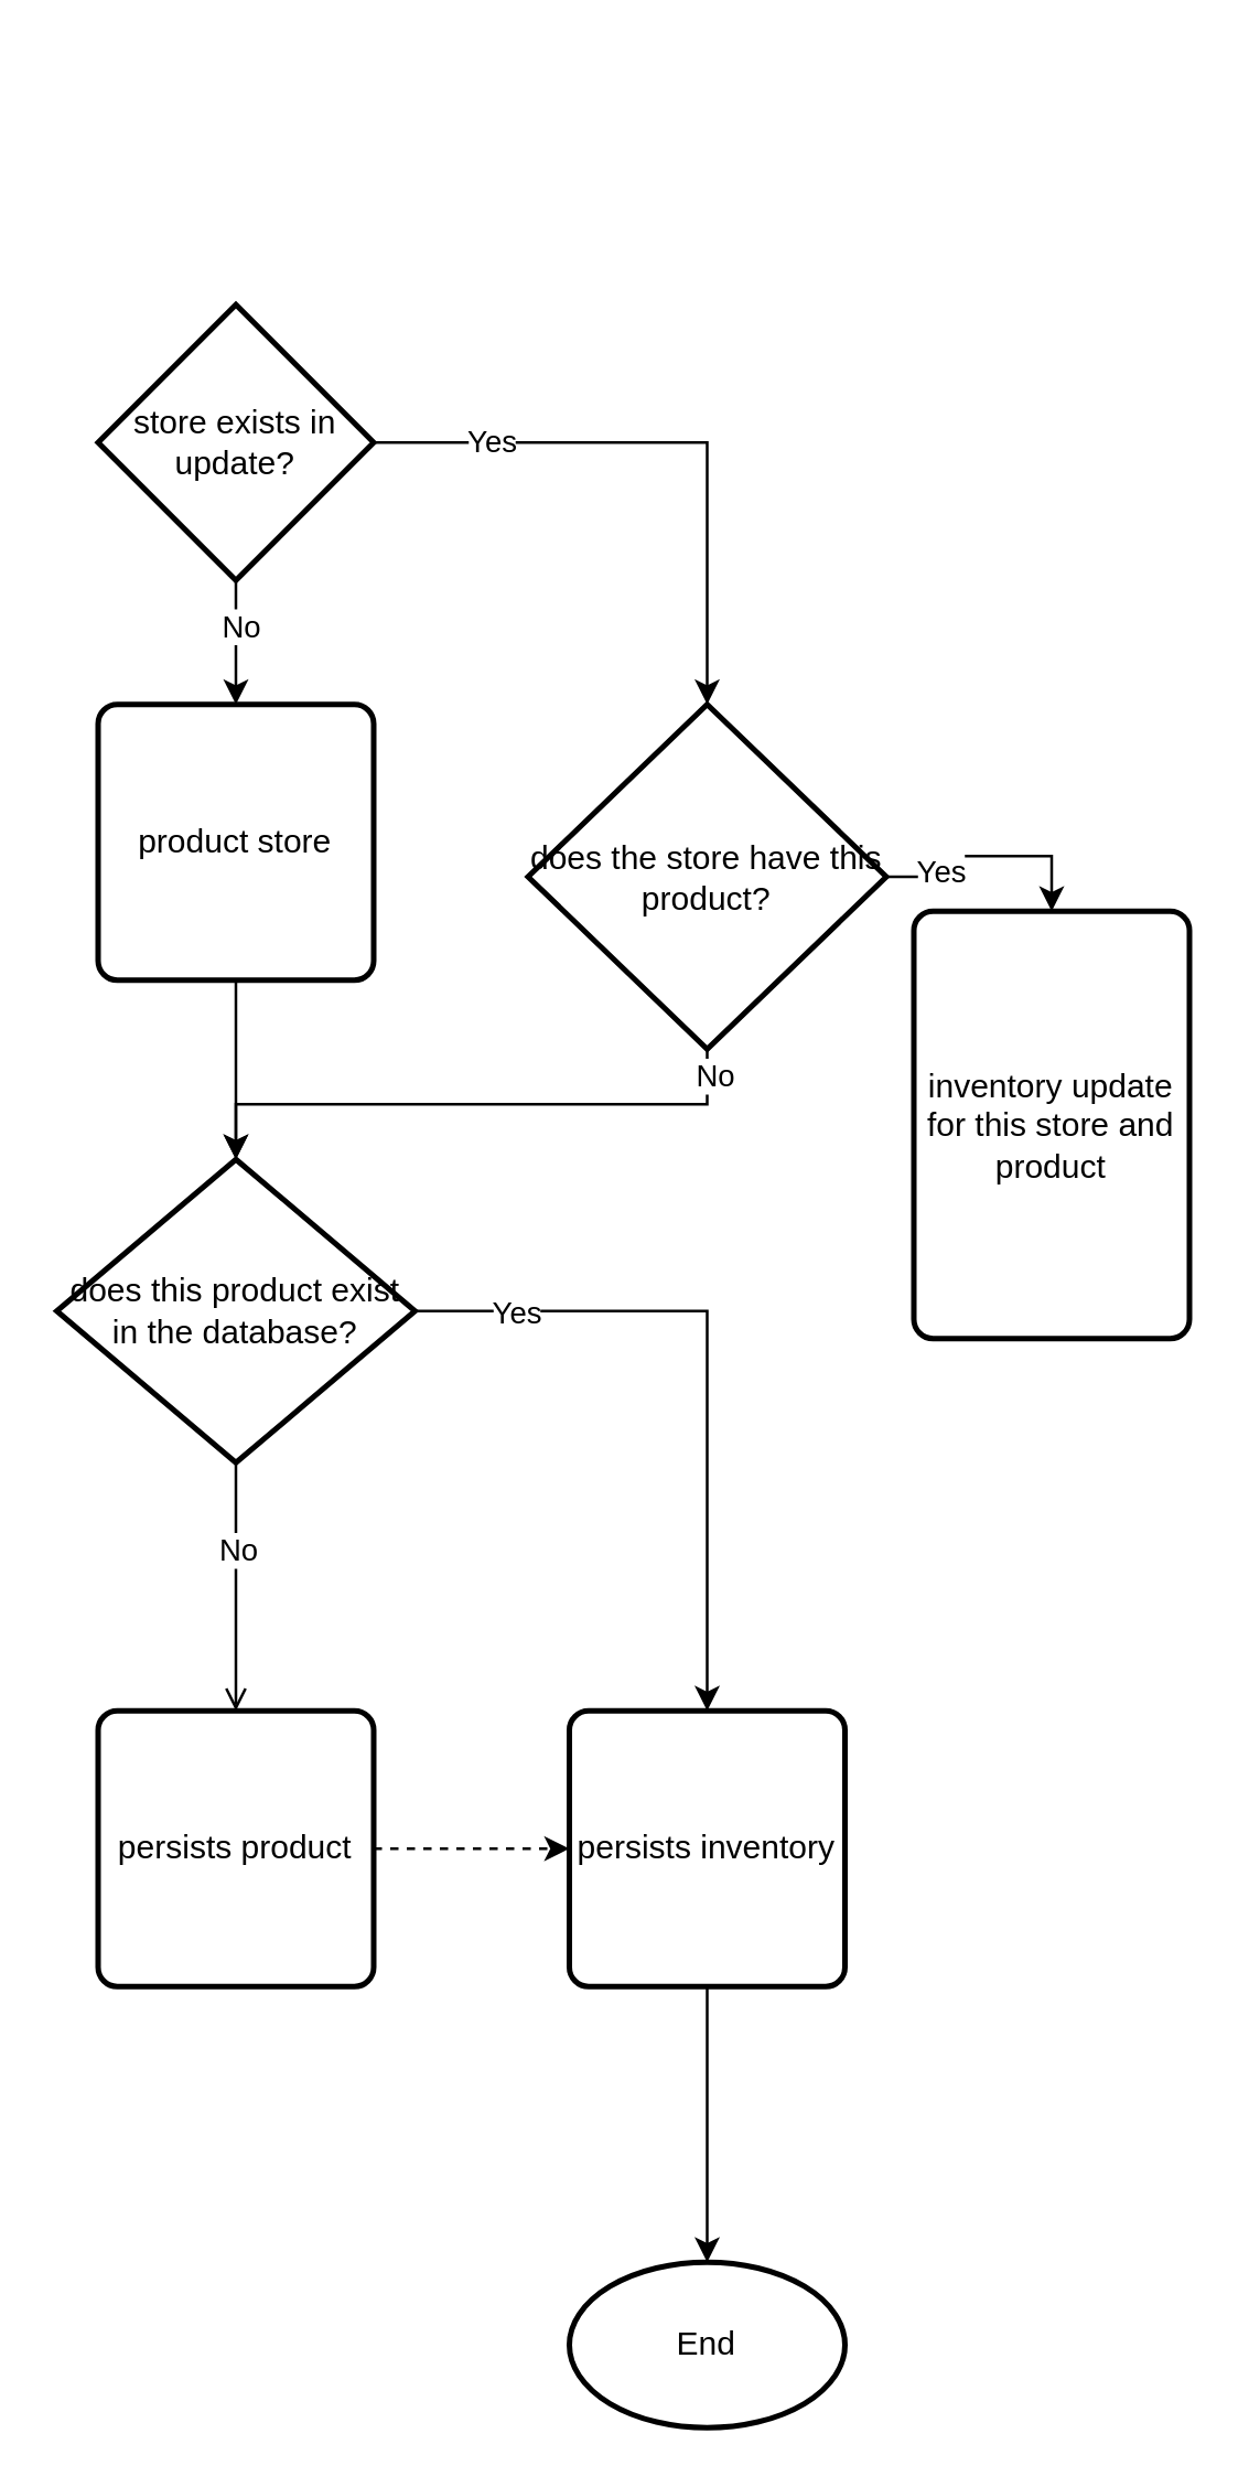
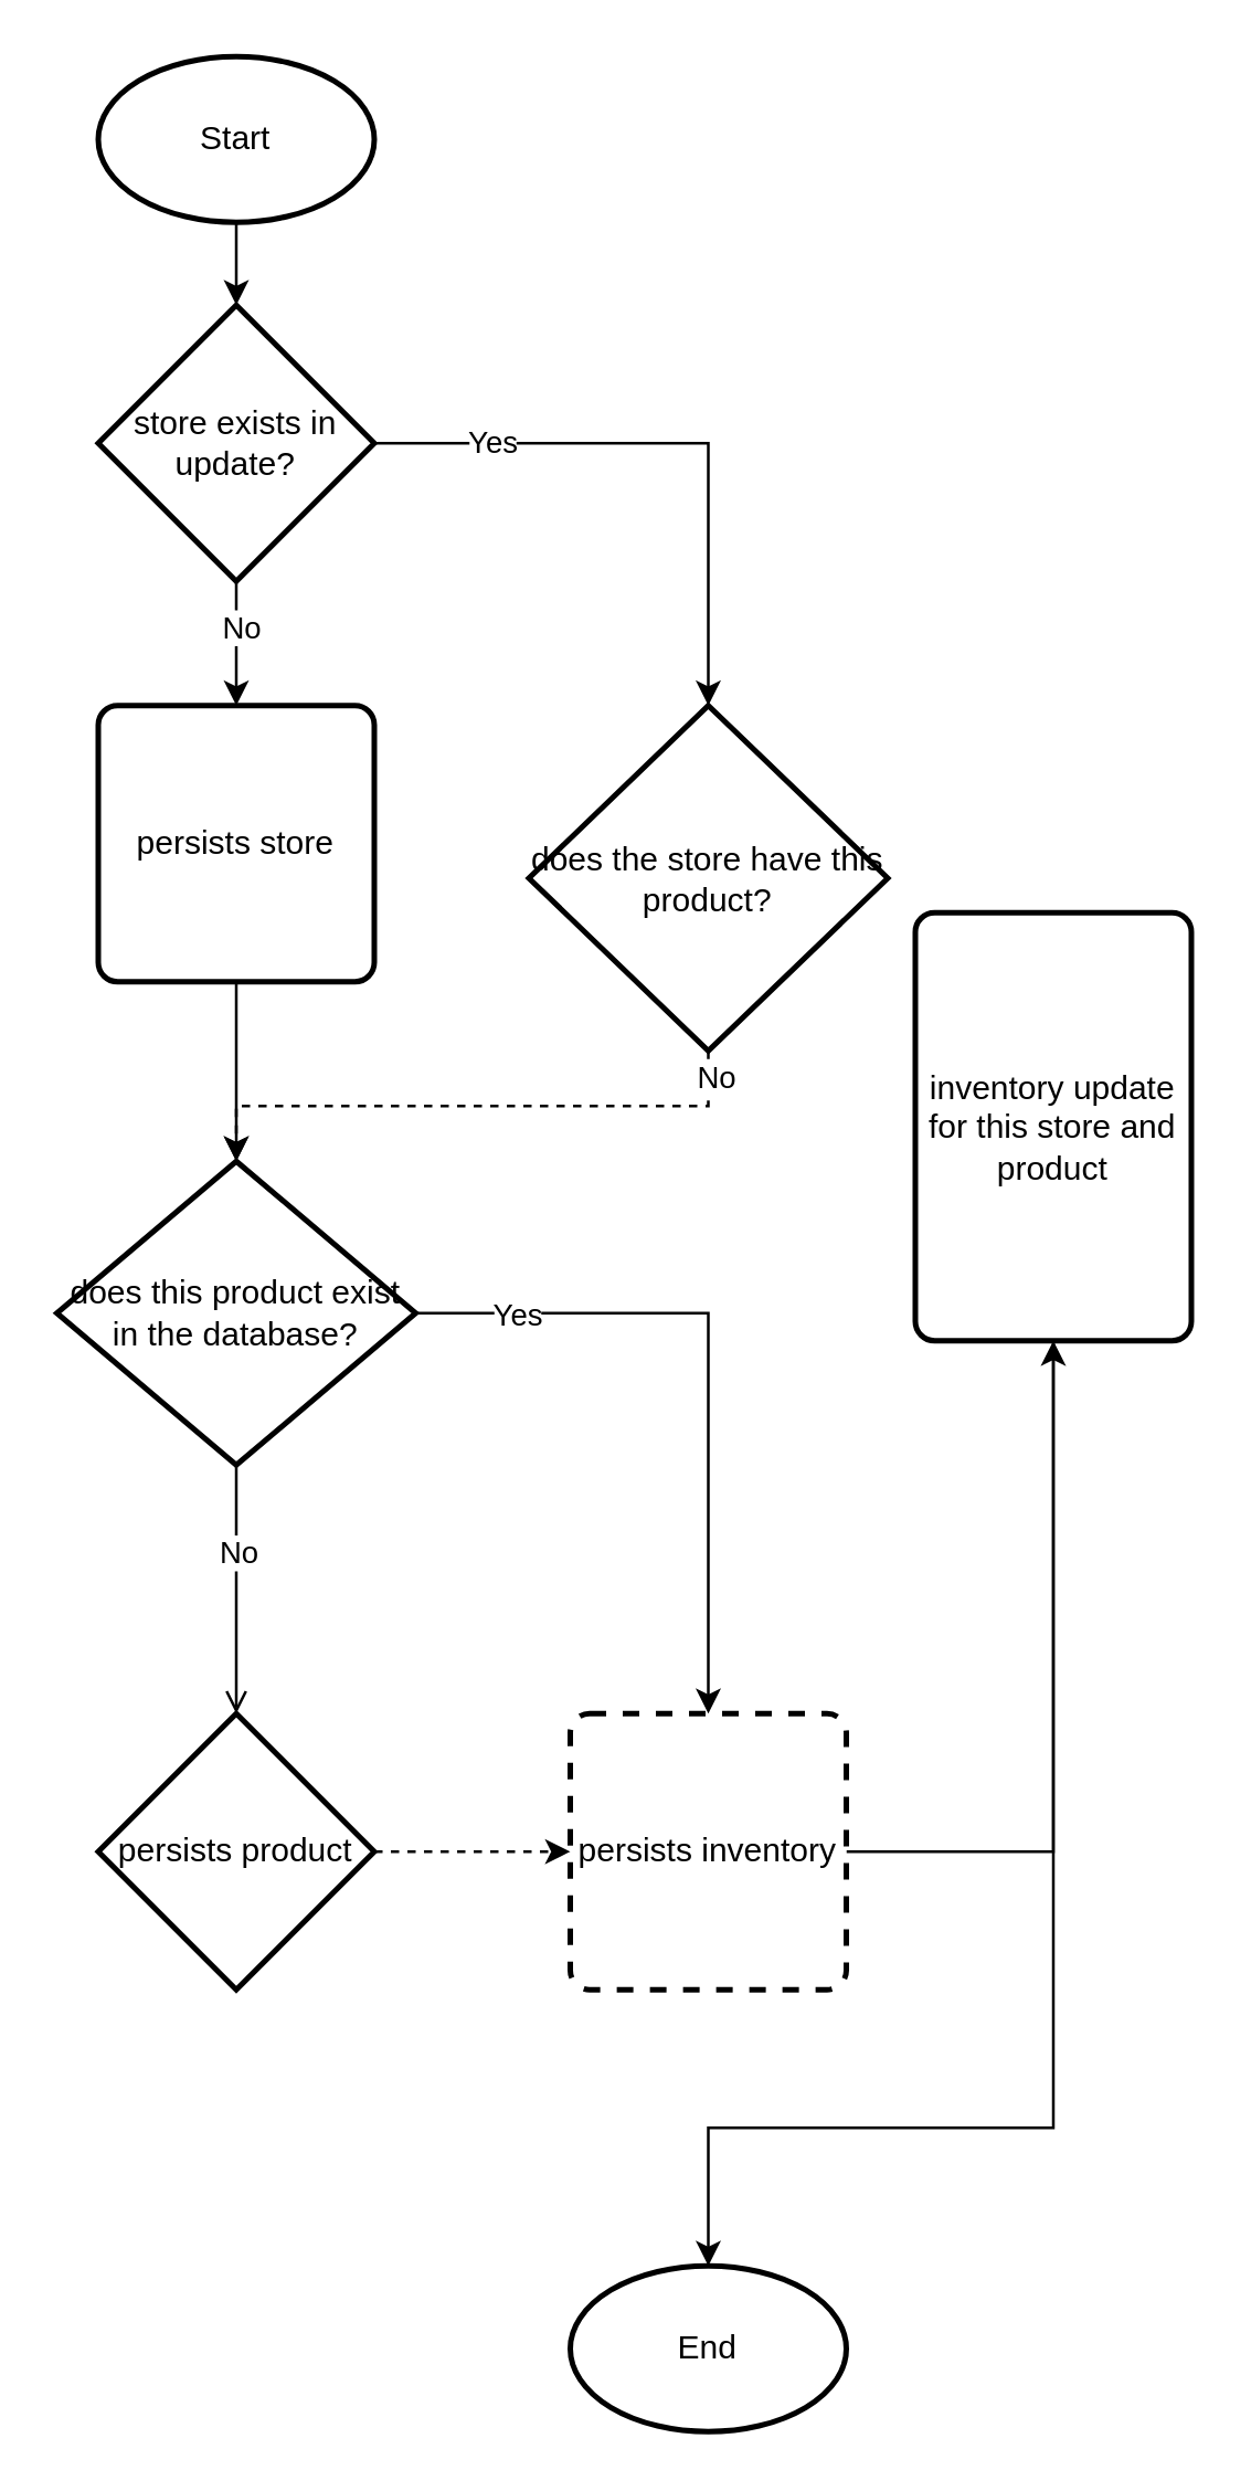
+ <mxCell id="26" value="Start" style="strokeWidth=2;html=1;shape=mxgraph.flowchart.start_1;whiteSpace=wrap;" vertex="1" parent="1"><mxGeometry x="35" y="20" width="100" height="60" as="geometry" /></mxCell>
+ <mxCell id="25" value="" style="edgeStyle=orthogonalEdgeStyle;rounded=0;orthogonalLoop=1;jettySize=auto;html=1;" edge="1" parent="1" source="26" target="6"><mxGeometry relative="1" as="geometry" /></mxCell>
- <mxCell id="8" value="product store" style="rounded=1;whiteSpace=wrap;html=1;absoluteArcSize=1;arcSize=14;strokeWidth=2;" parent="1" vertex="1"><mxGeometry x="35" y="255" width="100" height="100" as="geometry" /></mxCell>
+ <mxCell id="8" value="persists store" style="rounded=1;whiteSpace=wrap;html=1;absoluteArcSize=1;arcSize=14;strokeWidth=2;" parent="1" vertex="1"><mxGeometry x="35" y="255" width="100" height="100" as="geometry" /></mxCell>
- <mxCell id="18" style="edgeStyle=orthogonalEdgeStyle;rounded=0;orthogonalLoop=1;jettySize=auto;html=1;entryX=0.5;entryY=0;entryDx=0;entryDy=0;" edge="1" parent="1" source="22" target="24"><mxGeometry relative="1" as="geometry" /></mxCell>
- <mxCell id="19" value="Yes" style="edgeLabel;html=1;align=center;verticalAlign=middle;resizable=0;points=[];" vertex="1" connectable="0" parent="18"><mxGeometry x="-0.566" y="2" relative="1" as="geometry"><mxPoint as="offset" /></mxGeometry></mxCell>
- <mxCell id="20" style="edgeStyle=orthogonalEdgeStyle;rounded=0;orthogonalLoop=1;jettySize=auto;html=1;exitX=0.5;exitY=1;exitDx=0;exitDy=0;exitPerimeter=0;entryX=0.5;entryY=0;entryDx=0;entryDy=0;entryPerimeter=0;" edge="1" parent="1" source="22" target="13"><mxGeometry relative="1" as="geometry" /></mxCell>
+ <mxCell id="20" style="edgeStyle=orthogonalEdgeStyle;rounded=0;orthogonalLoop=1;jettySize=auto;html=1;exitX=0.5;exitY=1;exitDx=0;exitDy=0;exitPerimeter=0;entryX=0.5;entryY=0;entryDx=0;entryDy=0;entryPerimeter=0;dashed=1;" edge="1" parent="1" source="22" target="13"><mxGeometry relative="1" as="geometry" /></mxCell>
- <mxCell id="17" value="persists product" style="rounded=1;whiteSpace=wrap;html=1;absoluteArcSize=1;arcSize=14;strokeWidth=2;" parent="1" vertex="1"><mxGeometry x="35" y="620" width="100" height="100" as="geometry" /></mxCell>
+ <mxCell id="17" value="persists product" style="rhombus;whiteSpace=wrap;html=1;absoluteArcSize=1;arcSize=14;strokeWidth=2;" parent="1" vertex="1"><mxGeometry x="35" y="620" width="100" height="100" as="geometry" /></mxCell>
- <mxCell id="15" value="persists inventory" style="rounded=1;whiteSpace=wrap;html=1;absoluteArcSize=1;arcSize=14;strokeWidth=2;" parent="1" vertex="1"><mxGeometry x="206" y="620" width="100" height="100" as="geometry" /></mxCell>
+ <mxCell id="15" value="persists inventory" style="rounded=1;whiteSpace=wrap;html=1;absoluteArcSize=1;arcSize=14;strokeWidth=2;dashed=1;" parent="1" vertex="1"><mxGeometry x="206" y="620" width="100" height="100" as="geometry" /></mxCell>
- <mxCell id="14" style="edgeStyle=orthogonalEdgeStyle;rounded=0;orthogonalLoop=1;jettySize=auto;html=1;" edge="1" parent="1" source="15" target="27"><mxGeometry relative="1" as="geometry" /></mxCell>
+ <mxCell id="14" style="edgeStyle=orthogonalEdgeStyle;rounded=0;orthogonalLoop=1;jettySize=auto;html=1;" edge="1" parent="1" source="15" target="24"><mxGeometry relative="1" as="geometry" /></mxCell>
+ <mxCell id="23" style="edgeStyle=orthogonalEdgeStyle;rounded=0;orthogonalLoop=1;jettySize=auto;html=1;" edge="1" parent="1" source="24" target="27"><mxGeometry relative="1" as="geometry"><Array as="points"><mxPoint x="381" y="770" /><mxPoint x="256" y="770" /></Array></mxGeometry></mxCell>
